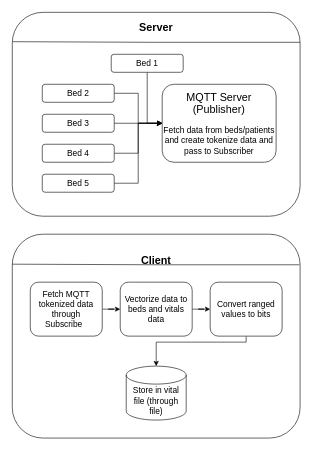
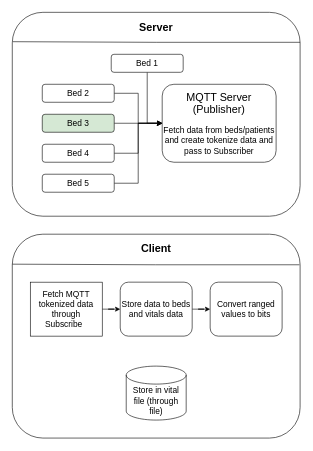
- <mxCell id="8" value="&lt;font style=&quot;font-size: 14px;&quot;&gt;Bed 3&lt;/font&gt;" style="rounded=1;whiteSpace=wrap;html=1;" vertex="1" parent="1"><mxGeometry x="70" y="190" width="120" height="30" as="geometry" /></mxCell>
+ <mxCell id="8" value="&lt;font style=&quot;font-size: 14px;&quot;&gt;Bed 3&lt;/font&gt;" style="rounded=1;whiteSpace=wrap;html=1;fillColor=#d5e8d4;" vertex="1" parent="1"><mxGeometry x="70" y="190" width="120" height="30" as="geometry" /></mxCell>
- <mxCell id="17" value="&lt;b&gt;&lt;font style=&quot;font-size: 18px;&quot;&gt;Client&lt;/font&gt;&lt;/b&gt;" style="text;html=1;strokeColor=none;fillColor=none;align=center;verticalAlign=middle;whiteSpace=wrap;rounded=0;" vertex="1" parent="1"><mxGeometry x="230" y="420" width="60" height="30" as="geometry" /></mxCell>
+ <mxCell id="17" value="&lt;b&gt;&lt;font style=&quot;font-size: 18px;&quot;&gt;Client&lt;/font&gt;&lt;/b&gt;" style="text;html=1;strokeColor=none;fillColor=none;align=center;verticalAlign=middle;whiteSpace=wrap;rounded=0;" vertex="1" parent="1"><mxGeometry x="230" y="400" width="60" height="30" as="geometry" /></mxCell>
- <mxCell id="20" value="&lt;font style=&quot;font-size: 14px;&quot;&gt;Fetch MQTT tokenized data through Subscribe&amp;nbsp;&amp;nbsp;&lt;/font&gt;" style="rounded=1;whiteSpace=wrap;html=1;" vertex="1" parent="1"><mxGeometry x="50" y="470" width="120" height="90" as="geometry" /></mxCell>
+ <mxCell id="20" value="&lt;font style=&quot;font-size: 14px;&quot;&gt;Fetch MQTT tokenized data through Subscribe&amp;nbsp;&amp;nbsp;&lt;/font&gt;" style="whiteSpace=wrap;html=1;rounded=0;" vertex="1" parent="1"><mxGeometry x="50" y="470" width="120" height="90" as="geometry" /></mxCell>
- <mxCell id="22" value="&lt;font style=&quot;font-size: 14px;&quot;&gt;Vectorize data to beds and vitals data&lt;/font&gt;" style="rounded=1;whiteSpace=wrap;html=1;" vertex="1" parent="1"><mxGeometry x="200" y="470" width="120" height="90" as="geometry" /></mxCell>
+ <mxCell id="22" value="&lt;font style=&quot;font-size: 14px;&quot;&gt;Store data to beds and vitals data&lt;/font&gt;" style="rounded=1;whiteSpace=wrap;html=1;" vertex="1" parent="1"><mxGeometry x="200" y="470" width="120" height="90" as="geometry" /></mxCell>
- <mxCell id="23" style="edgeStyle=orthogonalEdgeStyle;rounded=0;orthogonalLoop=1;jettySize=auto;html=1;" edge="1" parent="1" source="24" target="25"><mxGeometry relative="1" as="geometry"><Array as="points"><mxPoint x="410" y="570" /><mxPoint x="260" y="570" /></Array></mxGeometry></mxCell>
